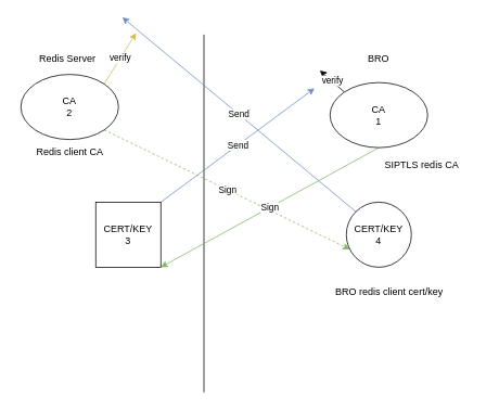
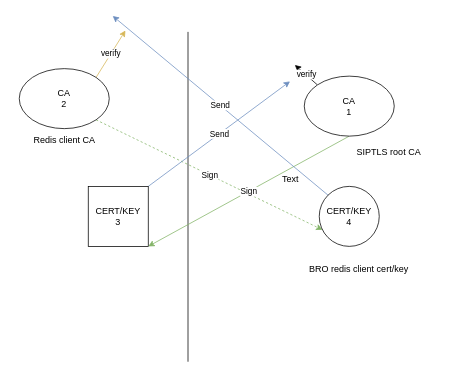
- <mxCell id="3" value="Redis Server" style="text;html=1;strokeColor=none;fillColor=none;align=center;verticalAlign=middle;whiteSpace=wrap;rounded=0;" vertex="1" parent="1"><mxGeometry x="20" y="62" width="125" height="20" as="geometry" /></mxCell>
- <mxCell id="4" value="BRO" style="text;html=1;strokeColor=none;fillColor=none;align=center;verticalAlign=middle;whiteSpace=wrap;rounded=0;" vertex="1" parent="1"><mxGeometry x="445" y="62" width="40" height="20" as="geometry" /></mxCell>
- <mxCell id="16" value="SIPTLS redis CA" style="text;html=1;strokeColor=none;fillColor=none;align=center;verticalAlign=middle;whiteSpace=wrap;rounded=0;" vertex="1" parent="1"><mxGeometry x="445" y="193" width="146" height="20" as="geometry" /></mxCell>
+ <mxCell id="16" value="SIPTLS root CA" style="text;html=1;strokeColor=none;fillColor=none;align=center;verticalAlign=middle;whiteSpace=wrap;rounded=0;" vertex="1" parent="1"><mxGeometry x="445" y="193" width="146" height="20" as="geometry" /></mxCell>
+ <mxCell id="17" value="Text" style="text;html=1;strokeColor=none;fillColor=none;align=center;verticalAlign=middle;whiteSpace=wrap;rounded=0;" vertex="1" parent="1"><mxGeometry x="367" y="229" width="40" height="20" as="geometry" /></mxCell>
